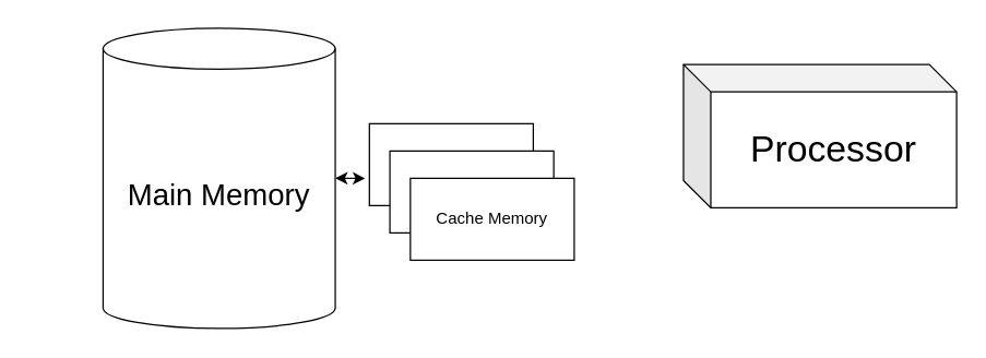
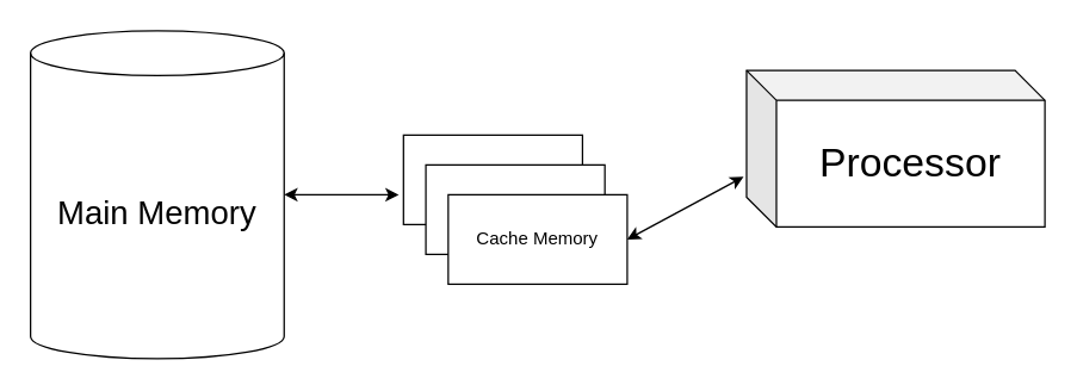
- <mxCell id="2" value="Main Memory" style="shape=cylinder3;whiteSpace=wrap;html=1;boundedLbl=1;backgroundOutline=1;size=15;fontSize=22;" vertex="1" parent="1"><mxGeometry x="75" y="20" width="170" height="220" as="geometry" /></mxCell>
+ <mxCell id="2" value="Main Memory" style="shape=cylinder3;whiteSpace=wrap;html=1;boundedLbl=1;backgroundOutline=1;size=15;fontSize=22;" vertex="1" parent="1"><mxGeometry x="20" y="20" width="170" height="220" as="geometry" /></mxCell>
+ <mxCell id="8" value="" style="endArrow=classic;startArrow=classic;html=1;rounded=0;entryX=1;entryY=0.5;entryDx=0;entryDy=0;exitX=-0.01;exitY=0.679;exitDx=0;exitDy=0;exitPerimeter=0;" edge="1" parent="1" source="3" target="6"><mxGeometry width="50" height="50" relative="1" as="geometry"><mxPoint x="517" y="150" as="sourcePoint" /><mxPoint x="440" y="150" as="targetPoint" /></mxGeometry></mxCell>
